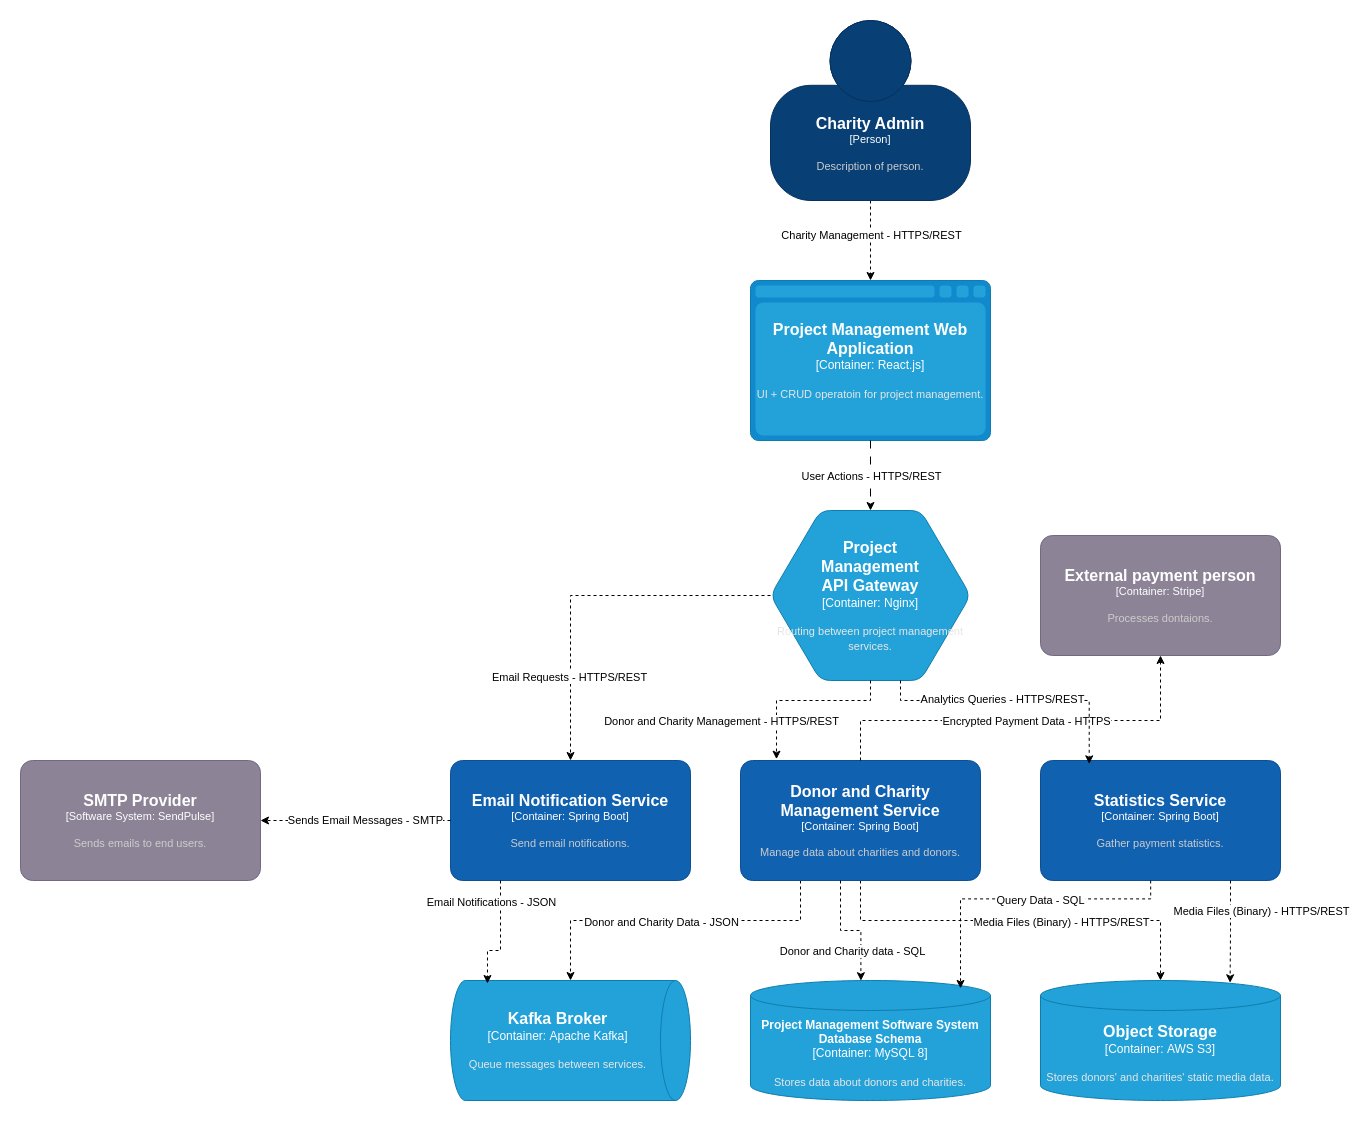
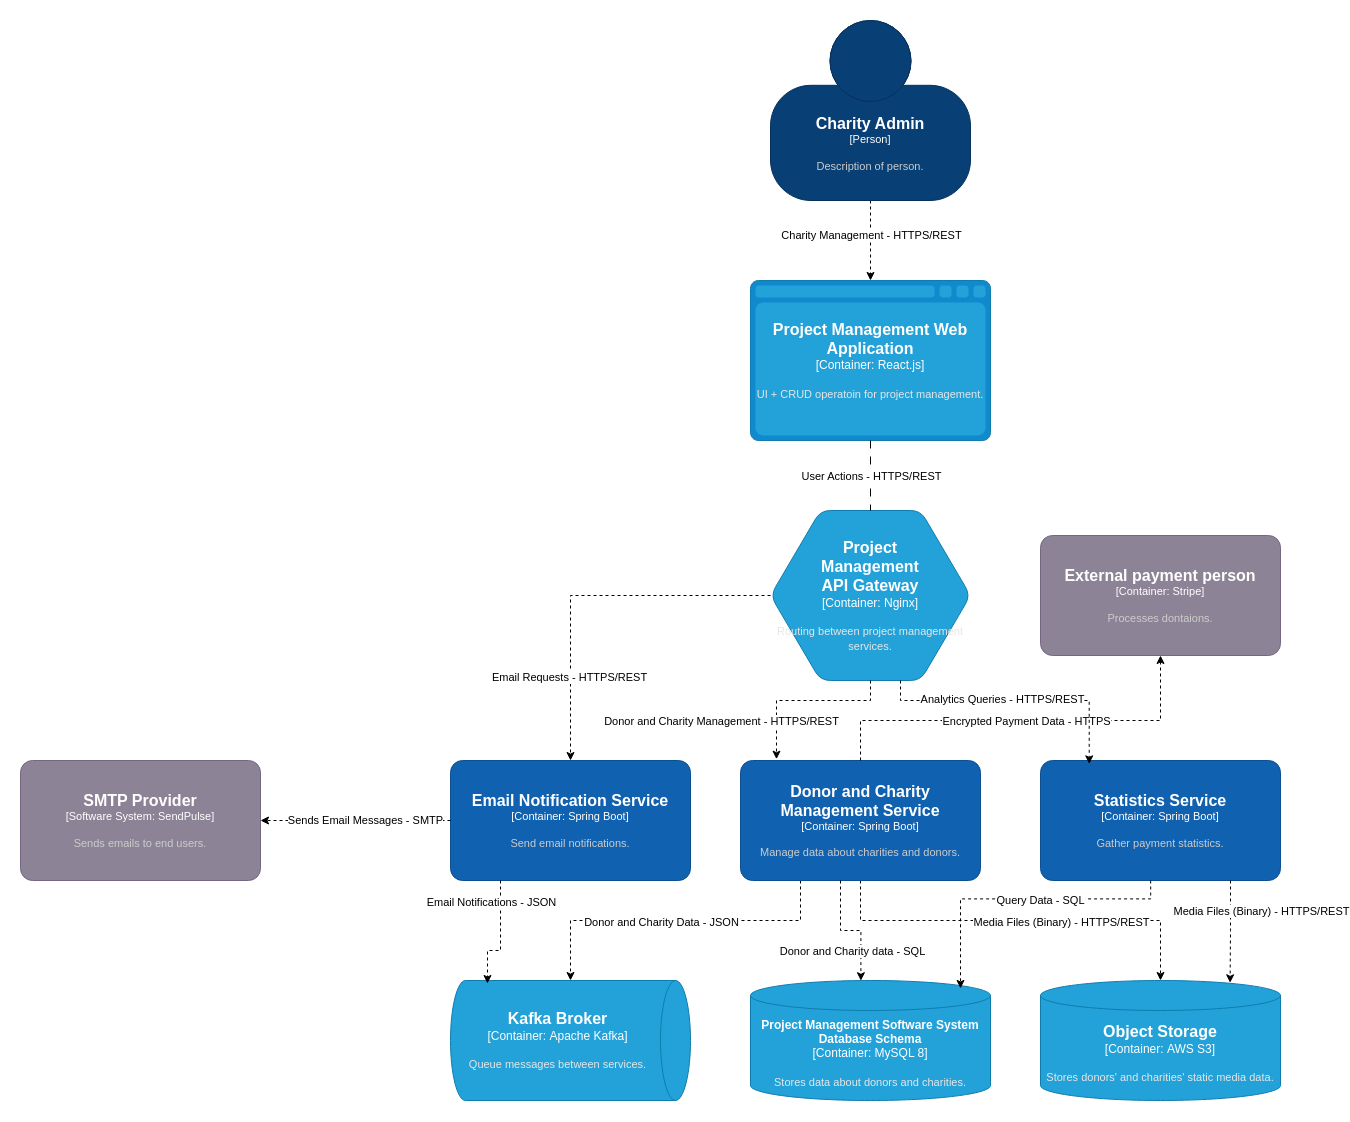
- <mxCell id="7" style="edgeStyle=orthogonalEdgeStyle;rounded=0;orthogonalLoop=1;jettySize=auto;html=1;entryX=0.5;entryY=0;entryDx=0;entryDy=0;entryPerimeter=0;dashed=1;dashPattern=8 8;" edge="1" parent="1" source="6" target="5"><mxGeometry relative="1" as="geometry" /></mxCell>
+ <mxCell id="7" style="edgeStyle=orthogonalEdgeStyle;rounded=0;orthogonalLoop=1;jettySize=auto;html=1;entryX=0.5;entryY=0;entryDx=0;entryDy=0;entryPerimeter=0;dashed=1;dashPattern=8 8;endArrow=none;" edge="1" parent="1" source="6" target="5"><mxGeometry relative="1" as="geometry" /></mxCell>
